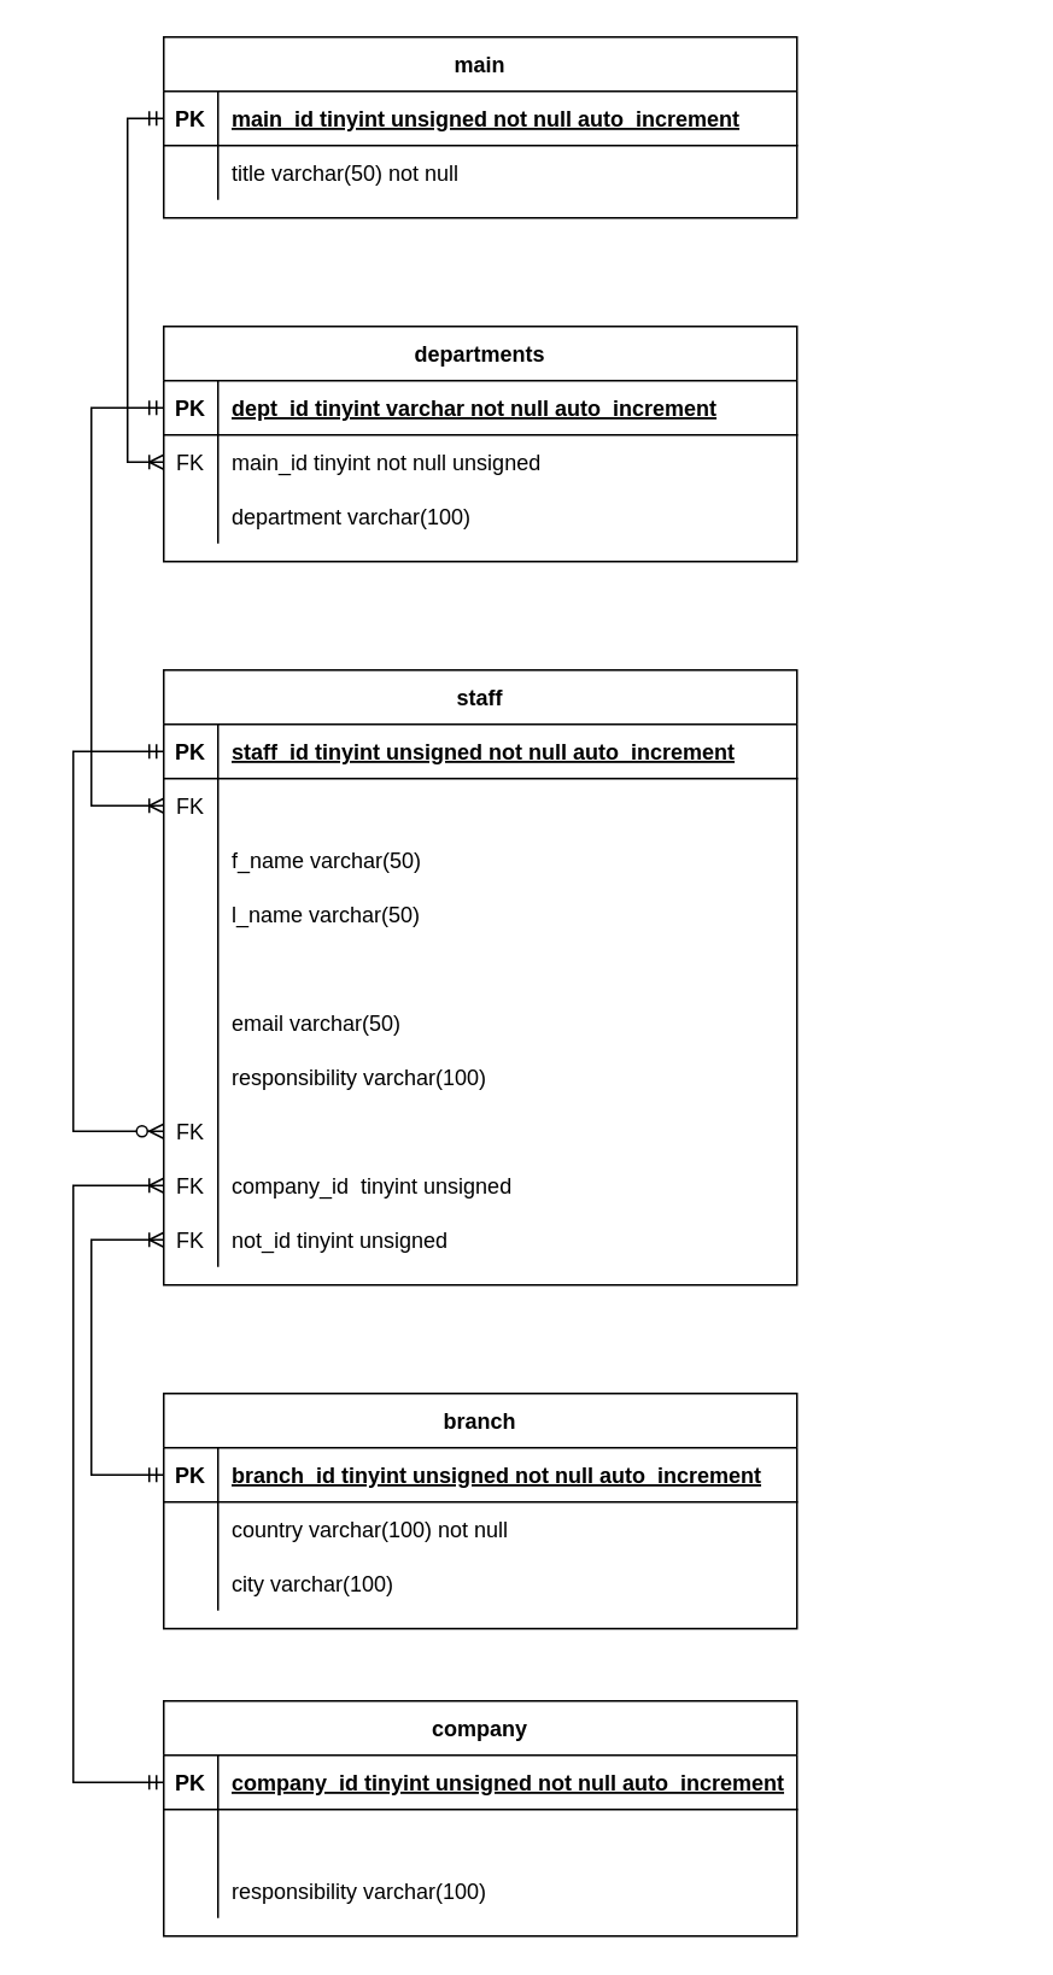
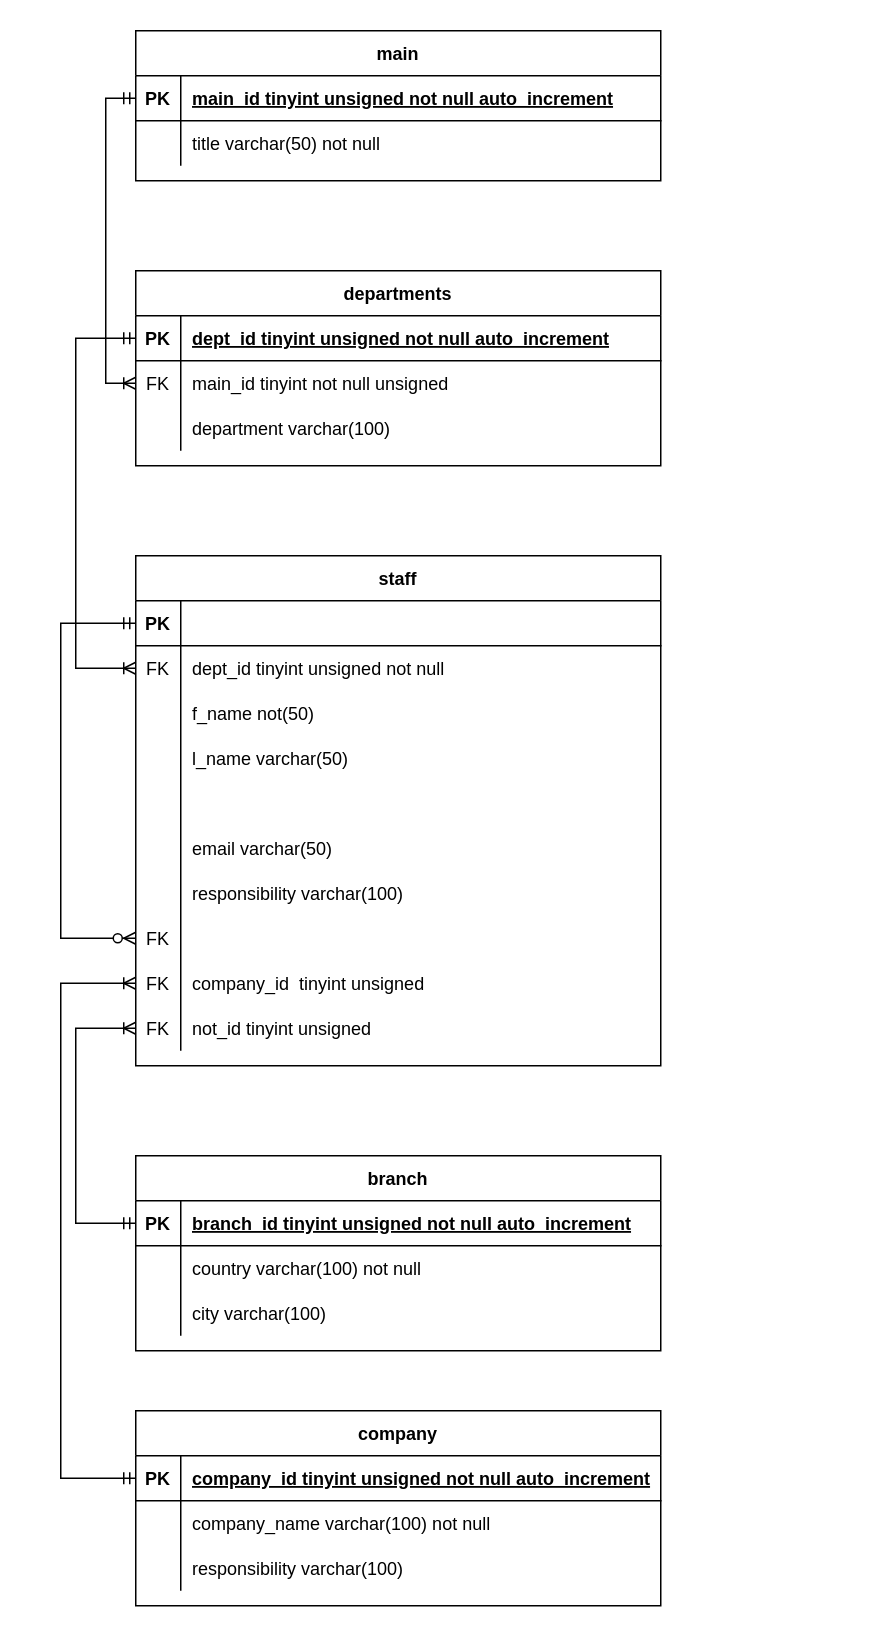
- <mxCell id="12" value="dept_id tinyint varchar not null auto_increment" style="shape=partialRectangle;overflow=hidden;connectable=0;fillColor=none;top=0;left=0;bottom=0;right=0;align=left;spacingLeft=6;fontStyle=5;" parent="10" vertex="1"><mxGeometry x="30" width="320" height="30" as="geometry"><mxRectangle width="320" height="30" as="alternateBounds" /></mxGeometry></mxCell>
+ <mxCell id="12" value="dept_id tinyint unsigned not null auto_increment" style="shape=partialRectangle;overflow=hidden;connectable=0;fillColor=none;top=0;left=0;bottom=0;right=0;align=left;spacingLeft=6;fontStyle=5;" parent="10" vertex="1"><mxGeometry x="30" width="320" height="30" as="geometry"><mxRectangle width="320" height="30" as="alternateBounds" /></mxGeometry></mxCell>
- <mxCell id="22" value="staff_id tinyint unsigned not null auto_increment" style="shape=partialRectangle;overflow=hidden;connectable=0;fillColor=none;top=0;left=0;bottom=0;right=0;align=left;spacingLeft=6;fontStyle=5;" parent="20" vertex="1"><mxGeometry x="30" width="320" height="30" as="geometry"><mxRectangle width="320" height="30" as="alternateBounds" /></mxGeometry></mxCell>
+ <mxCell id="25" value="dept_id tinyint unsigned not null" style="shape=partialRectangle;overflow=hidden;connectable=0;fillColor=none;top=0;left=0;bottom=0;right=0;align=left;spacingLeft=6;" parent="23" vertex="1"><mxGeometry x="30" width="320" height="30" as="geometry"><mxRectangle width="320" height="30" as="alternateBounds" /></mxGeometry></mxCell>
- <mxCell id="28" value="f_name varchar(50)" style="shape=partialRectangle;overflow=hidden;connectable=0;fillColor=none;top=0;left=0;bottom=0;right=0;align=left;spacingLeft=6;" parent="26" vertex="1"><mxGeometry x="30" width="320" height="30" as="geometry"><mxRectangle width="320" height="30" as="alternateBounds" /></mxGeometry></mxCell>
+ <mxCell id="28" value="f_name not(50)" style="shape=partialRectangle;overflow=hidden;connectable=0;fillColor=none;top=0;left=0;bottom=0;right=0;align=left;spacingLeft=6;" parent="26" vertex="1"><mxGeometry x="30" width="320" height="30" as="geometry"><mxRectangle width="320" height="30" as="alternateBounds" /></mxGeometry></mxCell>
+ <mxCell id="68" value="company_name varchar(100) not null" style="shape=partialRectangle;overflow=hidden;connectable=0;fillColor=none;top=0;left=0;bottom=0;right=0;align=left;spacingLeft=6;" vertex="1" parent="66"><mxGeometry x="30" width="320" height="30" as="geometry"><mxRectangle width="320" height="30" as="alternateBounds" /></mxGeometry></mxCell>
